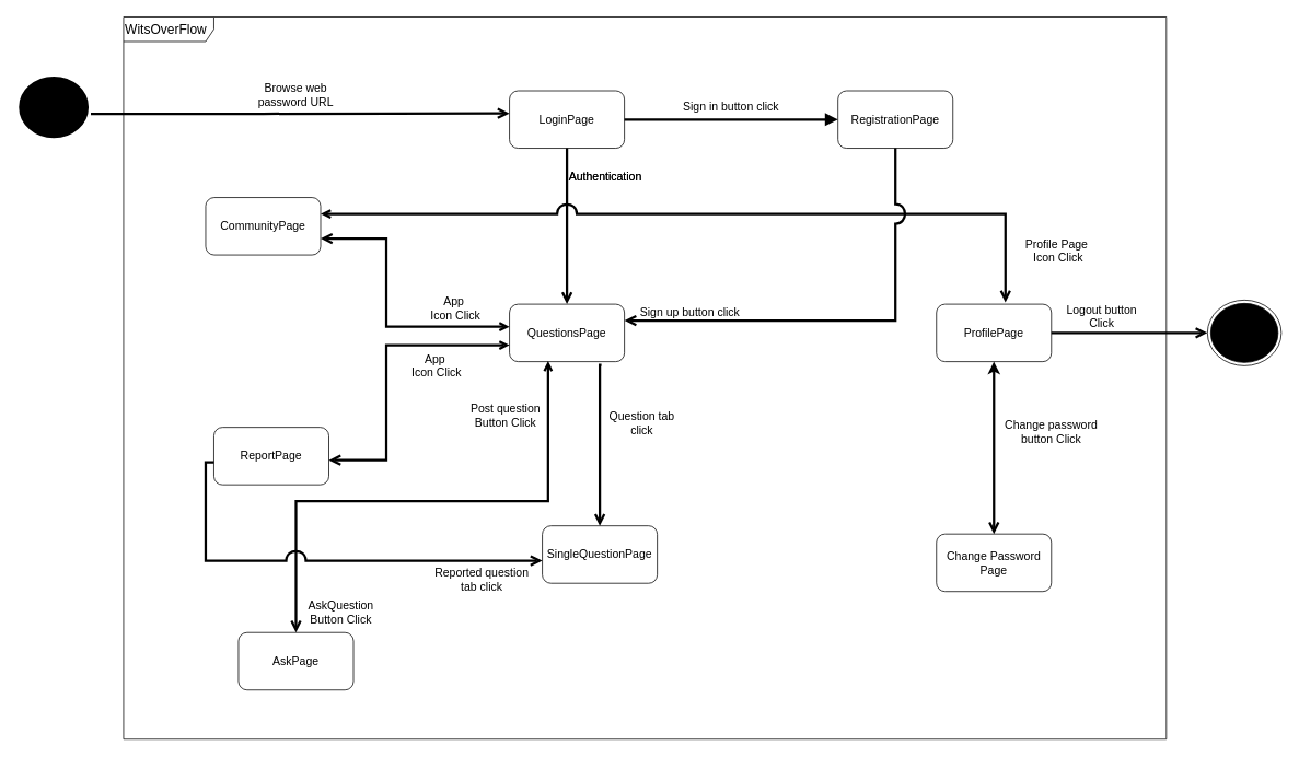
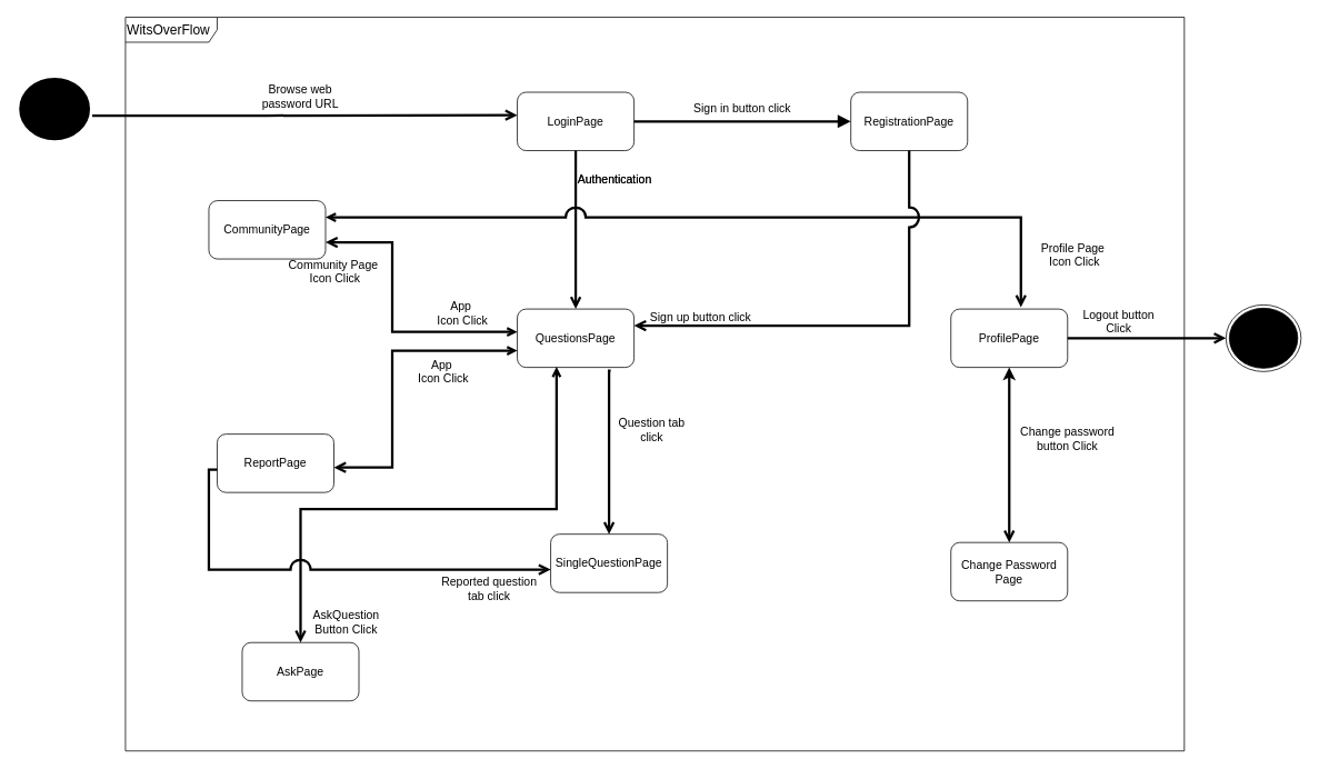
+ <mxCell id="52" value="&lt;span style=&quot;font-size: 14px;&quot;&gt;Community Page&amp;nbsp;&lt;br&gt;Icon Click&lt;br&gt;&lt;/span&gt;" style="text;html=1;strokeColor=none;fillColor=none;align=center;verticalAlign=middle;whiteSpace=wrap;rounded=0;" vertex="1" parent="1"><mxGeometry x="340" y="310" width="123" height="30" as="geometry" /></mxCell>
- <mxCell id="46" value="&lt;span style=&quot;font-size: 14px;&quot;&gt;Post question&lt;br&gt;Button Click&lt;br&gt;&lt;/span&gt;" style="text;html=1;strokeColor=none;fillColor=none;align=center;verticalAlign=middle;whiteSpace=wrap;rounded=0;" vertex="1" parent="1"><mxGeometry x="564" y="490" width="103" height="30" as="geometry" /></mxCell>
